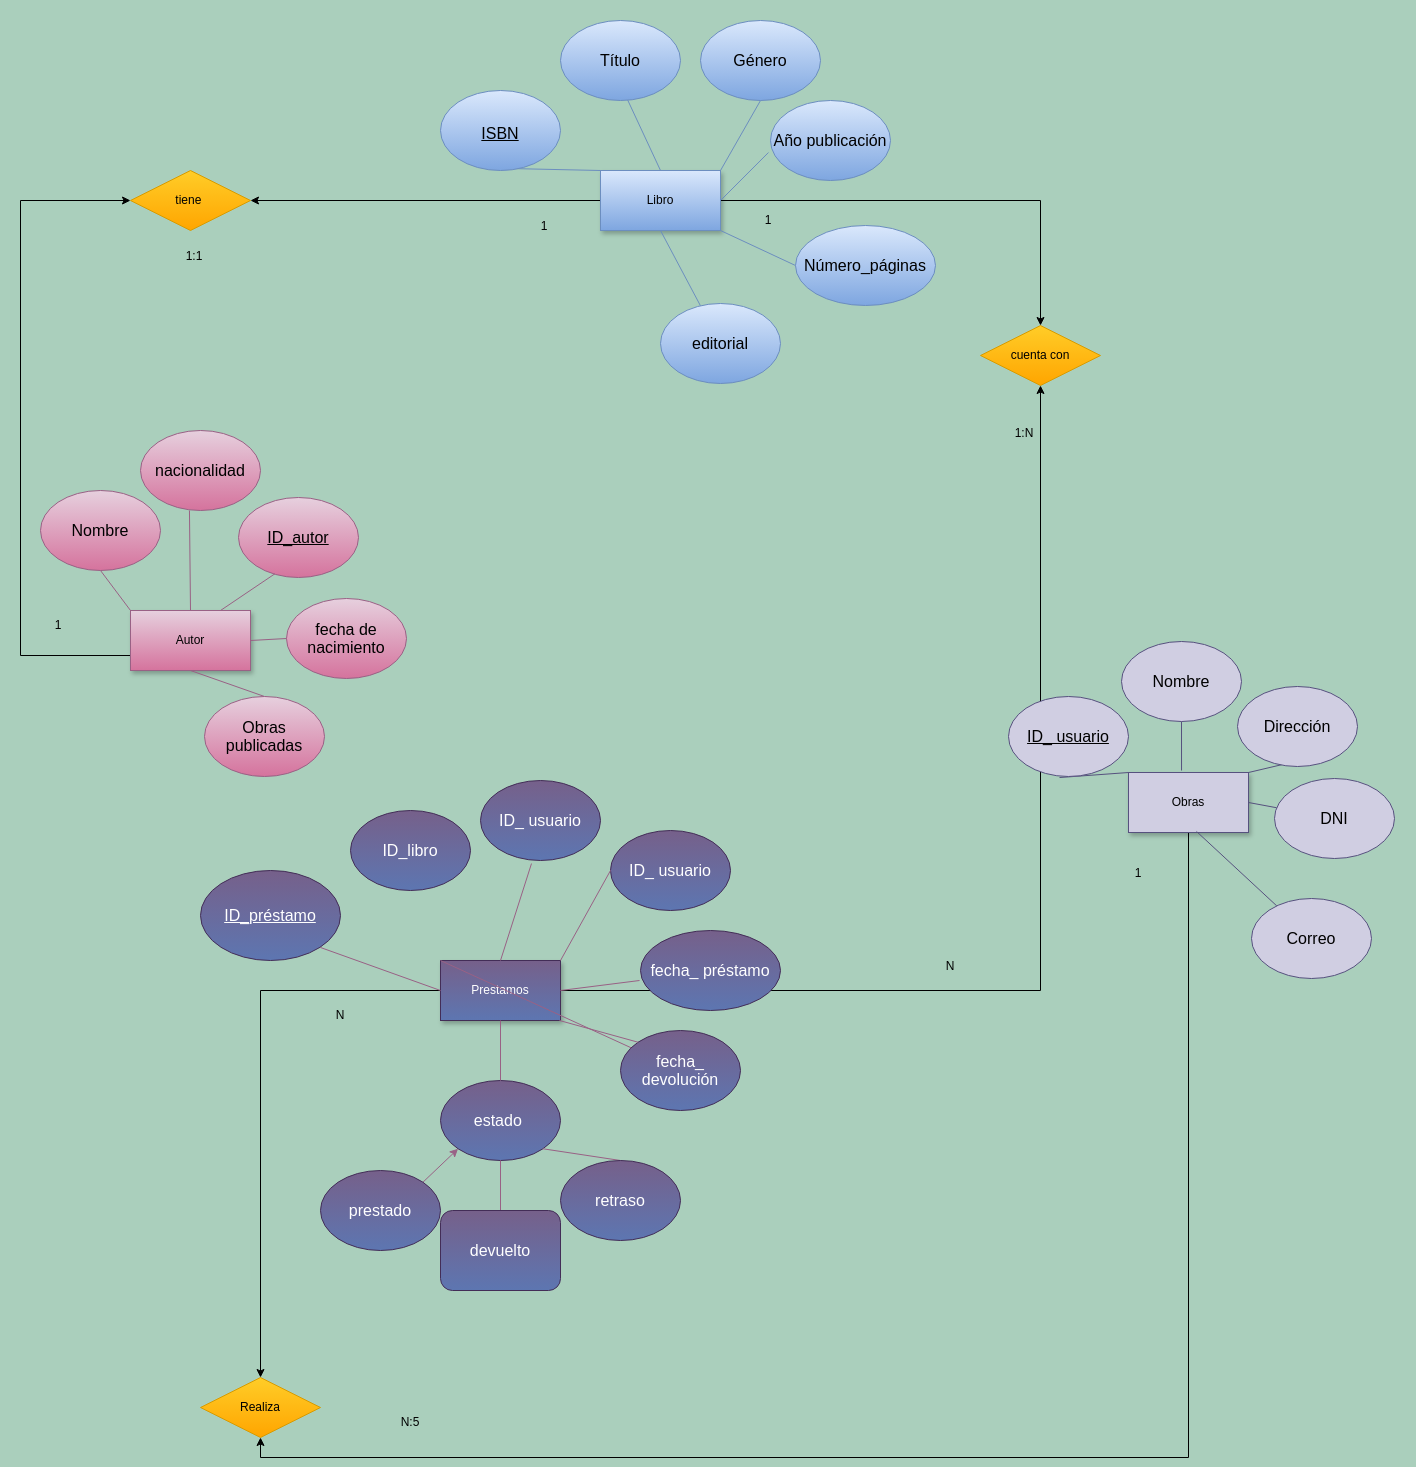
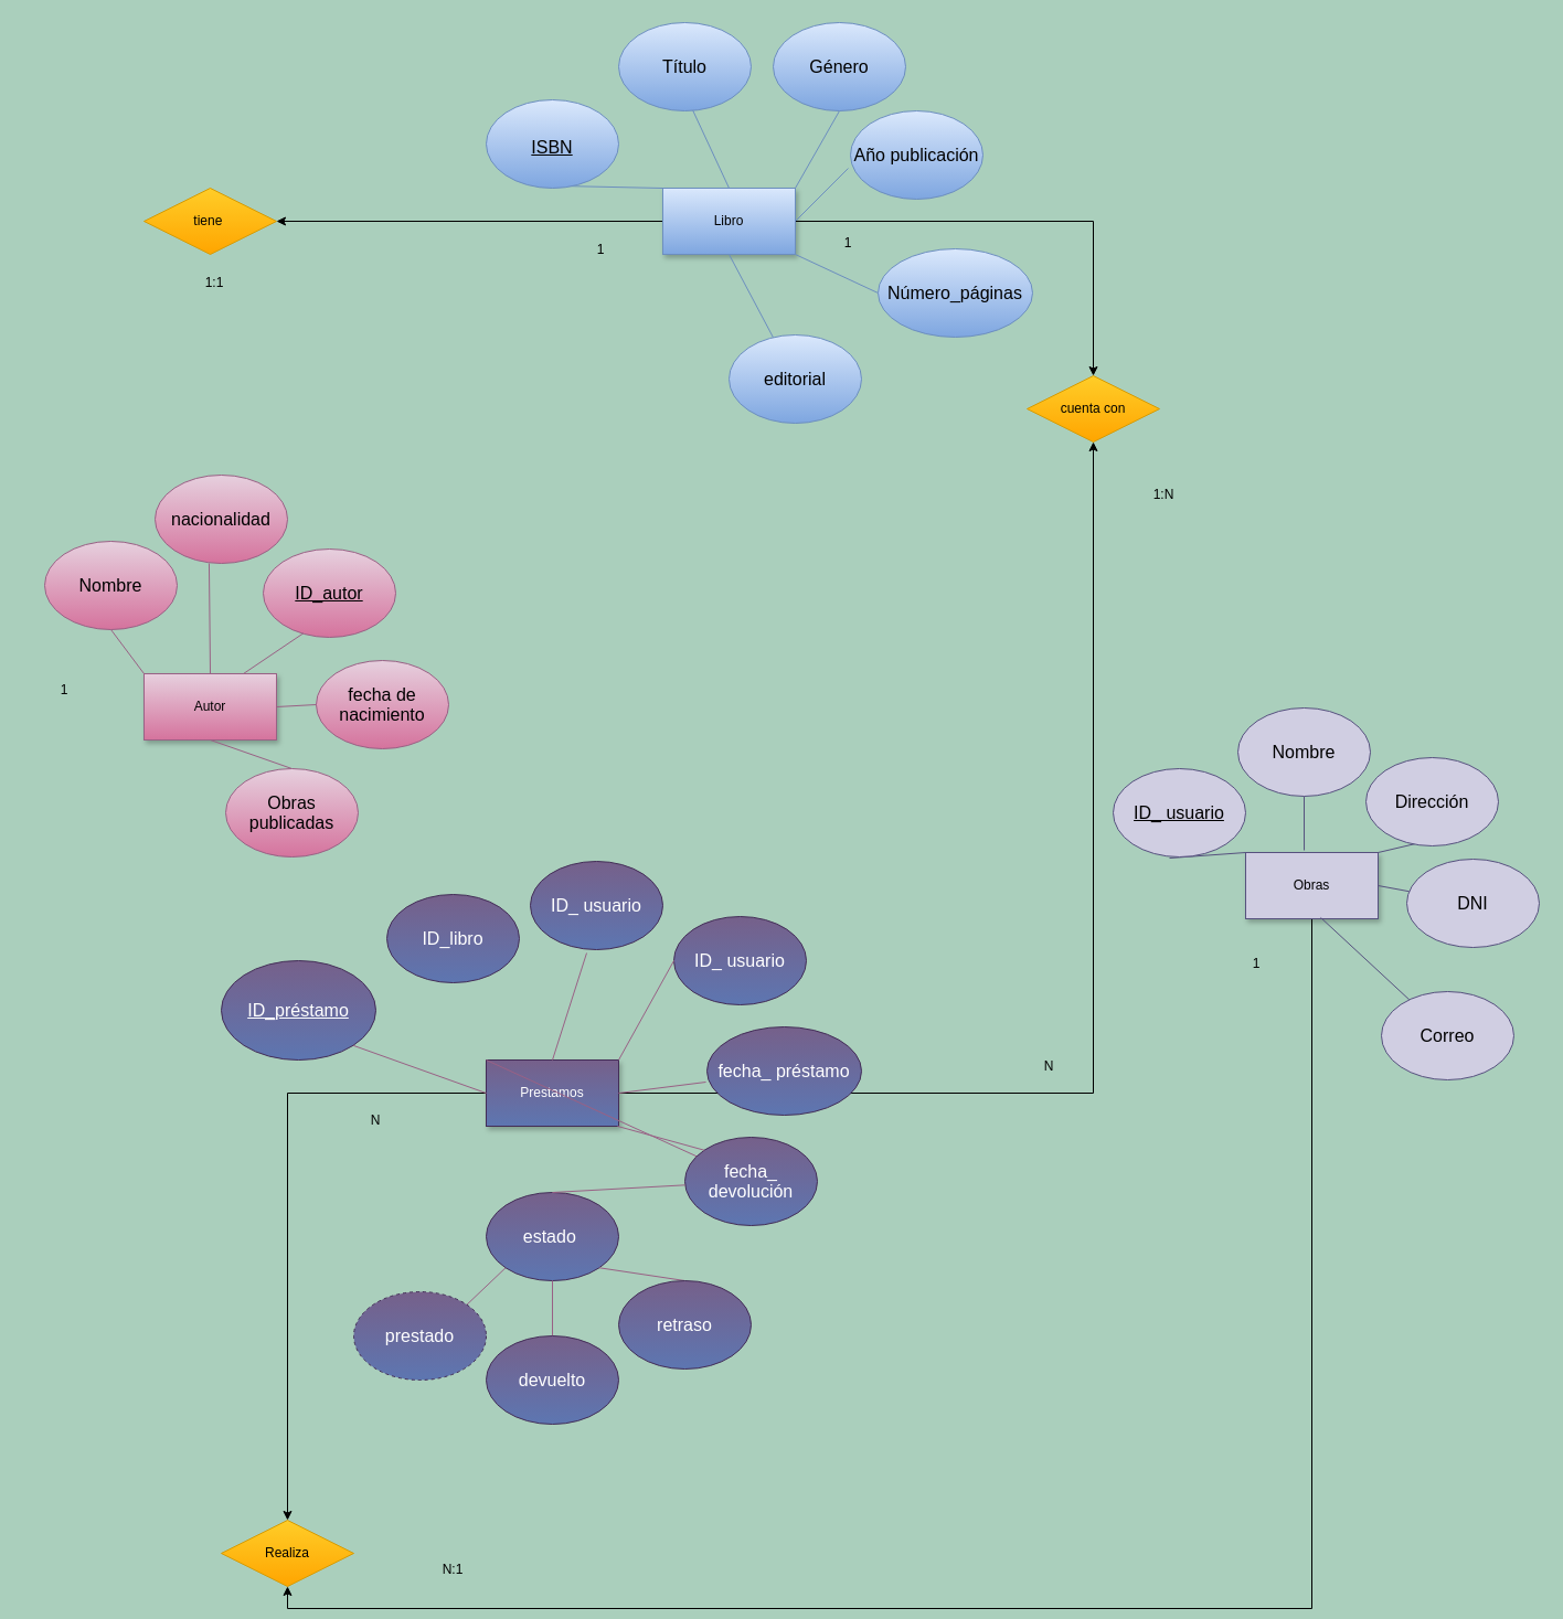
- <mxCell id="31" value="cuenta con" style="shape=rhombus;perimeter=rhombusPerimeter;whiteSpace=wrap;html=1;align=center;fillColor=#ffcd28;gradientColor=#ffa500;strokeColor=#d79b00;" vertex="1" parent="1"><mxGeometry x="980" y="325" width="120" height="60" as="geometry" /></mxCell>
+ <mxCell id="31" value="cuenta con" style="shape=rhombus;perimeter=rhombusPerimeter;whiteSpace=wrap;html=1;align=center;fillColor=#ffcd28;gradientColor=#ffa500;strokeColor=#d79b00;" vertex="1" parent="1"><mxGeometry x="930" y="340" width="120" height="60" as="geometry" /></mxCell>
- <mxCell id="2" style="edgeStyle=orthogonalEdgeStyle;rounded=0;orthogonalLoop=1;jettySize=auto;html=1;entryX=0;entryY=0.5;entryDx=0;entryDy=0;exitX=0;exitY=0.75;exitDx=0;exitDy=0;" edge="1" parent="1" source="3" target="30"><mxGeometry relative="1" as="geometry"><mxPoint x="50" y="640" as="sourcePoint" /><mxPoint x="50" y="200" as="targetPoint" /><Array as="points"><mxPoint x="20" y="655" /><mxPoint x="20" y="200" /></Array></mxGeometry></mxCell>
- <mxCell id="72" value="1:N" style="text;html=1;align=center;verticalAlign=middle;whiteSpace=wrap;rounded=0;" vertex="1" parent="1"><mxGeometry x="994" y="418" width="60" height="30" as="geometry" /></mxCell>
+ <mxCell id="72" value="1:N" style="text;html=1;align=center;verticalAlign=middle;whiteSpace=wrap;rounded=0;" vertex="1" parent="1"><mxGeometry x="1024" y="433" width="60" height="30" as="geometry" /></mxCell>
- <mxCell id="42" value="" style="endArrow=none;html=1;rounded=0;exitX=0.5;exitY=0;exitDx=0;exitDy=0;entryX=0.5;entryY=1;entryDx=0;entryDy=0;fillColor=#e6d0de;gradientColor=#d5739d;strokeColor=#996185;" edge="1" parent="1" source="38" target="11"><mxGeometry width="50" height="50" relative="1" as="geometry"><mxPoint x="610" y="1063" as="sourcePoint" /><mxPoint x="489" y="1020" as="targetPoint" /></mxGeometry></mxCell>
+ <mxCell id="42" value="" style="endArrow=none;html=1;rounded=0;exitX=0.5;exitY=0;exitDx=0;exitDy=0;fillColor=#e6d0de;gradientColor=#d5739d;strokeColor=#996185;" edge="1" parent="1" source="38" target="37"><mxGeometry width="50" height="50" relative="1" as="geometry"><mxPoint x="610" y="1063" as="sourcePoint" /><mxPoint x="489" y="1020" as="targetPoint" /></mxGeometry></mxCell>
- <mxCell id="46" value="" style="endArrow=classic;html=1;rounded=0;entryX=0;entryY=1;entryDx=0;entryDy=0;fillColor=#e6d0de;gradientColor=#d5739d;strokeColor=#996185;exitX=1;exitY=0;exitDx=0;exitDy=0;" edge="1" parent="1" source="49" target="38"><mxGeometry width="50" height="50" relative="1" as="geometry"><mxPoint x="410" y="1180" as="sourcePoint" /><mxPoint x="400" y="1160" as="targetPoint" /></mxGeometry></mxCell>
+ <mxCell id="46" value="" style="endArrow=none;html=1;rounded=0;entryX=0;entryY=1;entryDx=0;entryDy=0;fillColor=#e6d0de;gradientColor=#d5739d;strokeColor=#996185;exitX=1;exitY=0;exitDx=0;exitDy=0;" edge="1" parent="1" source="49" target="38"><mxGeometry width="50" height="50" relative="1" as="geometry"><mxPoint x="410" y="1180" as="sourcePoint" /><mxPoint x="400" y="1160" as="targetPoint" /></mxGeometry></mxCell>
- <mxCell id="49" value="&lt;span style=&quot;font-size:12.0pt;line-height:107%;&lt;br/&gt;font-family:&amp;quot;Arial&amp;quot;,sans-serif;mso-fareast-font-family:Calibri;mso-fareast-theme-font:&lt;br/&gt;minor-latin;mso-ansi-language:ES-HN;mso-fareast-language:EN-US;mso-bidi-language:&lt;br/&gt;AR-SA&quot;&gt;prestado&lt;/span&gt;" style="ellipse;whiteSpace=wrap;html=1;strokeColor=#432D57;fillColor=#76608a;fontColor=#ffffff;gradientColor=#5d76b1;" vertex="1" parent="1"><mxGeometry x="320" y="1170" width="120" height="80" as="geometry" /></mxCell>
+ <mxCell id="49" value="&lt;span style=&quot;font-size:12.0pt;line-height:107%;&lt;br/&gt;font-family:&amp;quot;Arial&amp;quot;,sans-serif;mso-fareast-font-family:Calibri;mso-fareast-theme-font:&lt;br/&gt;minor-latin;mso-ansi-language:ES-HN;mso-fareast-language:EN-US;mso-bidi-language:&lt;br/&gt;AR-SA&quot;&gt;prestado&lt;/span&gt;" style="ellipse;whiteSpace=wrap;html=1;strokeColor=#432D57;fillColor=#76608a;fontColor=#ffffff;gradientColor=#5d76b1;dashed=1;" vertex="1" parent="1"><mxGeometry x="320" y="1170" width="120" height="80" as="geometry" /></mxCell>
- <mxCell id="50" value="&lt;span style=&quot;font-size:12.0pt;line-height:107%;&lt;br/&gt;font-family:&amp;quot;Arial&amp;quot;,sans-serif;mso-fareast-font-family:Calibri;mso-fareast-theme-font:&lt;br/&gt;minor-latin;mso-ansi-language:ES-HN;mso-fareast-language:EN-US;mso-bidi-language:&lt;br/&gt;AR-SA&quot;&gt;devuelto&lt;/span&gt;" style="whiteSpace=wrap;html=1;strokeColor=#432D57;fillColor=#76608a;fontColor=#ffffff;gradientColor=#5d76b1;rounded=1;" vertex="1" parent="1"><mxGeometry x="440" y="1210" width="120" height="80" as="geometry" /></mxCell>
+ <mxCell id="50" value="&lt;span style=&quot;font-size:12.0pt;line-height:107%;&lt;br/&gt;font-family:&amp;quot;Arial&amp;quot;,sans-serif;mso-fareast-font-family:Calibri;mso-fareast-theme-font:&lt;br/&gt;minor-latin;mso-ansi-language:ES-HN;mso-fareast-language:EN-US;mso-bidi-language:&lt;br/&gt;AR-SA&quot;&gt;devuelto&lt;/span&gt;" style="ellipse;whiteSpace=wrap;html=1;strokeColor=#432D57;fillColor=#76608a;fontColor=#ffffff;gradientColor=#5d76b1;" vertex="1" parent="1"><mxGeometry x="440" y="1210" width="120" height="80" as="geometry" /></mxCell>
- <mxCell id="75" value="N:5" style="text;html=1;align=center;verticalAlign=middle;whiteSpace=wrap;rounded=0;" vertex="1" parent="1"><mxGeometry x="380" y="1407" width="60" height="30" as="geometry" /></mxCell>
+ <mxCell id="75" value="N:1" style="text;html=1;align=center;verticalAlign=middle;whiteSpace=wrap;rounded=0;" vertex="1" parent="1"><mxGeometry x="380" y="1407" width="60" height="30" as="geometry" /></mxCell>
